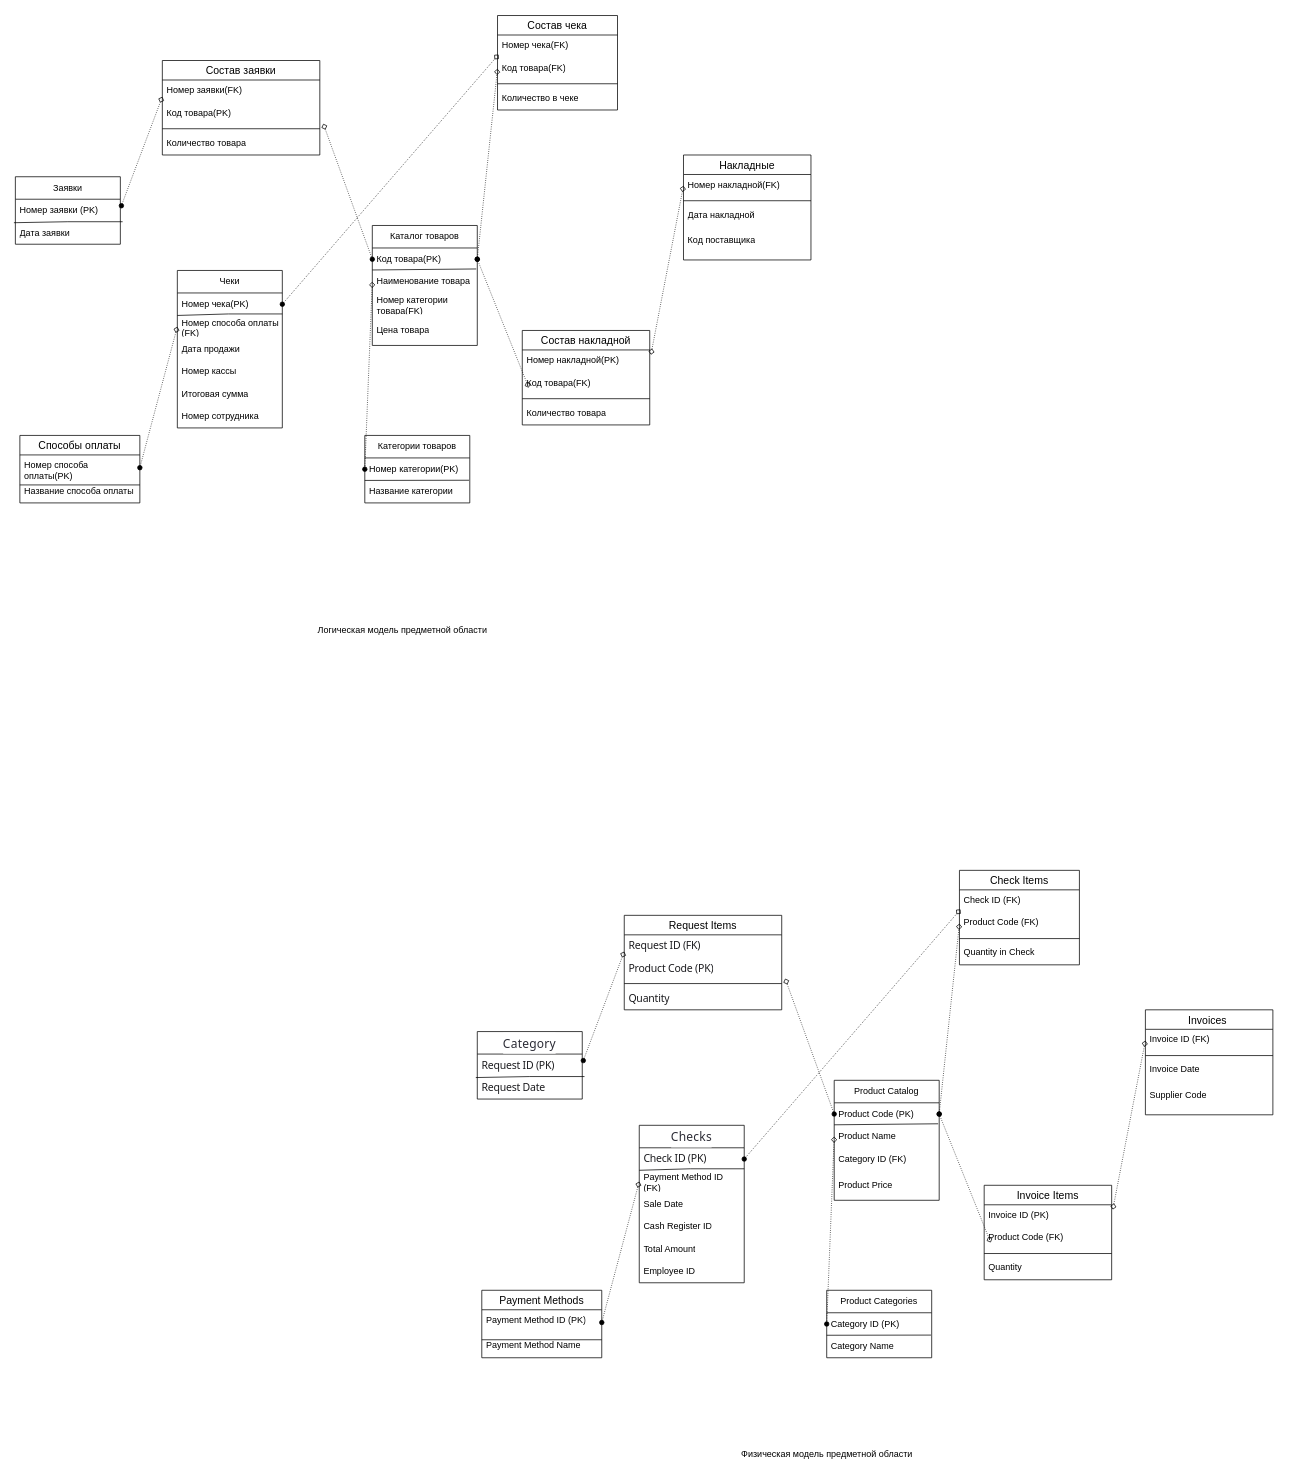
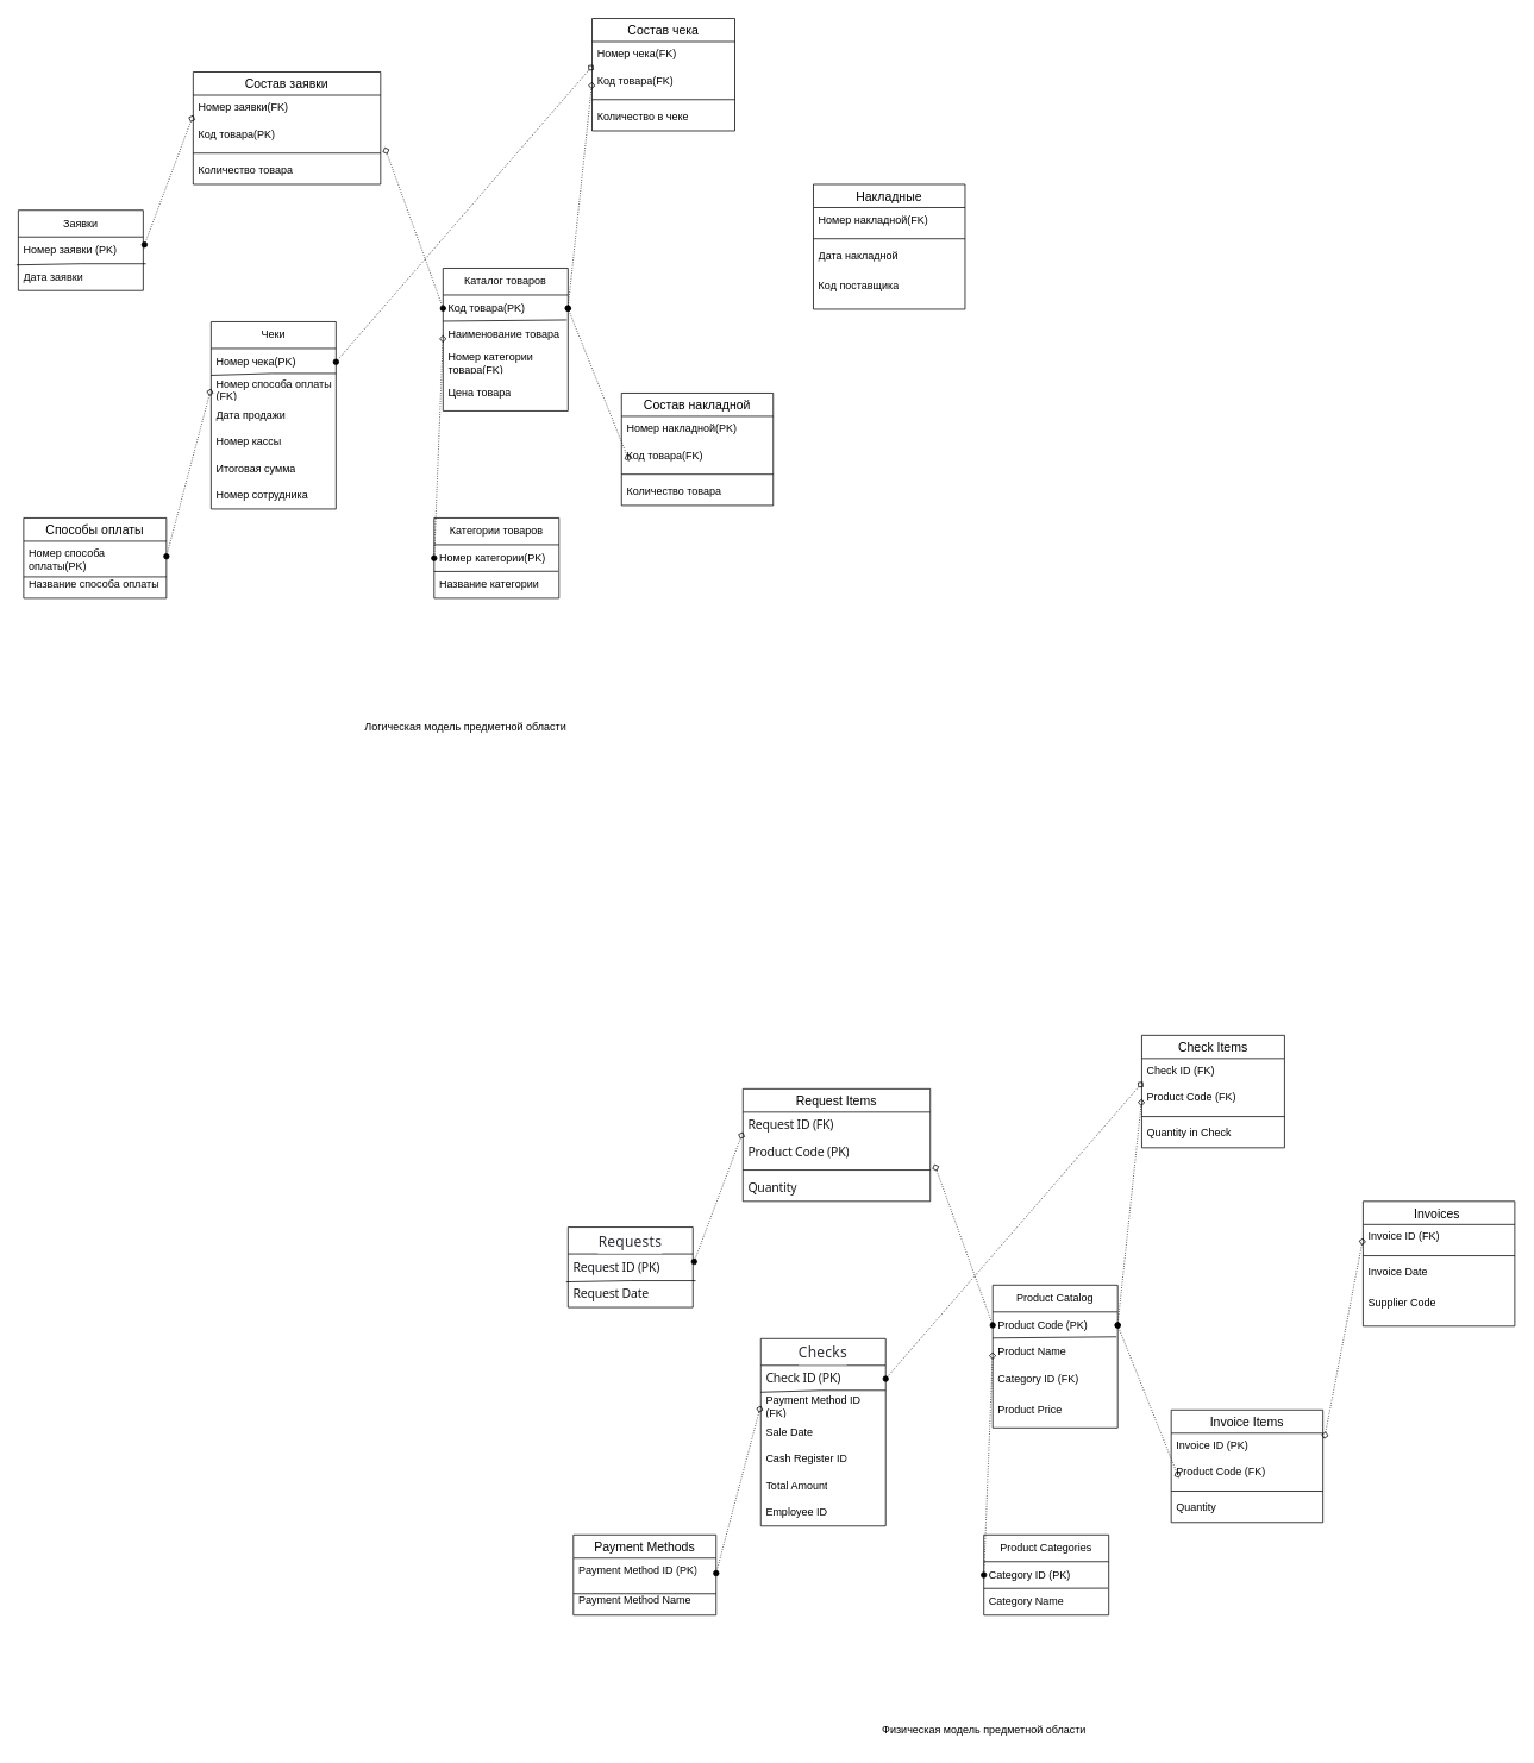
- <mxCell id="46" value="" style="endArrow=diamond;html=1;rounded=0;dashed=1;dashPattern=1 2;endFill=0;startArrow=diamond;startFill=0;exitX=1.009;exitY=0.213;exitDx=0;exitDy=0;exitPerimeter=0;entryX=0;entryY=0.5;entryDx=0;entryDy=0;" parent="1" source="28" target="23" edge="1"><mxGeometry relative="1" as="geometry"><mxPoint x="876" y="310" as="sourcePoint" /><mxPoint x="896" y="483.2" as="targetPoint" /><Array as="points" /></mxGeometry></mxCell>
- <mxCell id="20" value="&lt;font style=&quot;vertical-align: inherit;&quot; dir=&quot;auto&quot;&gt;&lt;font style=&quot;vertical-align: inherit;&quot; dir=&quot;auto&quot;&gt;Логическая модель предметной области&lt;/font&gt;&lt;/font&gt;" style="text;html=1;align=center;verticalAlign=middle;resizable=0;points=[];autosize=1;strokeColor=none;fillColor=none;" parent="1" vertex="1"><mxGeometry x="411" y="825" width="250" height="30" as="geometry" /></mxCell>
+ <mxCell id="20" value="&lt;font style=&quot;vertical-align: inherit;&quot; dir=&quot;auto&quot;&gt;&lt;font style=&quot;vertical-align: inherit;&quot; dir=&quot;auto&quot;&gt;Логическая модель предметной области&lt;/font&gt;&lt;/font&gt;" style="text;html=1;align=center;verticalAlign=middle;resizable=0;points=[];autosize=1;strokeColor=none;fillColor=none;" parent="1" vertex="1"><mxGeometry x="396" y="800" width="250" height="30" as="geometry" /></mxCell>
- <mxCell id="60" value="&lt;h3 style=&quot;--tw-border-spacing-x: 0; --tw-border-spacing-y: 0; --tw-translate-x: 0; --tw-translate-y: 0; --tw-rotate: 0; --tw-skew-x: 0; --tw-skew-y: 0; --tw-scale-x: 1; --tw-scale-y: 1; --tw-pan-x: ; --tw-pan-y: ; --tw-pinch-zoom: ; --tw-scroll-snap-strictness: proximity; --tw-gradient-from-position: ; --tw-gradient-via-position: ; --tw-gradient-to-position: ; --tw-ordinal: ; --tw-slashed-zero: ; --tw-numeric-figure: ; --tw-numeric-spacing: ; --tw-numeric-fraction: ; --tw-ring-inset: ; --tw-ring-offset-width: 0px; --tw-ring-offset-color: light-dark(#fff, #000000); --tw-ring-color: rgb(59 130 246 / .5); --tw-ring-offset-shadow: 0 0 #0000; --tw-ring-shadow: 0 0 #0000; --tw-shadow: 0 0 #0000; --tw-shadow-colored: 0 0 #0000; --tw-blur: ; --tw-brightness: ; --tw-contrast: ; --tw-grayscale: ; --tw-hue-rotate: ; --tw-invert: ; --tw-saturate: ; --tw-sepia: ; --tw-drop-shadow: ; --tw-backdrop-blur: ; --tw-backdrop-brightness: ; --tw-backdrop-contrast: ; --tw-backdrop-grayscale: ; --tw-backdrop-hue-rotate: ; --tw-backdrop-invert: ; --tw-backdrop-opacity: ; --tw-backdrop-saturate: ; --tw-backdrop-sepia: ; --tw-contain-size: ; --tw-contain-layout: ; --tw-contain-paint: ; --tw-contain-style: ; box-sizing: border-box; border-width: 0px; border-style: solid; border-color: rgb(227, 227, 227); font-size: 16px; margin: 12px 0px; unicode-bidi: plaintext; color: rgb(44, 44, 54); line-height: 1.75; letter-spacing: 0em; font-family: system-ui, ui-sans-serif, -apple-system, BlinkMacSystemFont, sans-serif, Inter, NotoSansHans; text-align: start; white-space-collapse: preserve-breaks; background-color: rgb(255, 255, 255);&quot; data-spm-anchor-id=&quot;a2ty_o1.3.0.i1.737bc921pXsMA4&quot;&gt;&lt;span style=&quot;--tw-border-spacing-x: 0; --tw-border-spacing-y: 0; --tw-translate-x: 0; --tw-translate-y: 0; --tw-rotate: 0; --tw-skew-x: 0; --tw-skew-y: 0; --tw-scale-x: 1; --tw-scale-y: 1; --tw-pan-x: ; --tw-pan-y: ; --tw-pinch-zoom: ; --tw-scroll-snap-strictness: proximity; --tw-gradient-from-position: ; --tw-gradient-via-position: ; --tw-gradient-to-position: ; --tw-ordinal: ; --tw-slashed-zero: ; --tw-numeric-figure: ; --tw-numeric-spacing: ; --tw-numeric-fraction: ; --tw-ring-inset: ; --tw-ring-offset-width: 0px; --tw-ring-offset-color: light-dark(#fff, #000000); --tw-ring-color: rgb(59 130 246 / .5); --tw-ring-offset-shadow: 0 0 #0000; --tw-ring-shadow: 0 0 #0000; --tw-shadow: 0 0 #0000; --tw-shadow-colored: 0 0 #0000; --tw-blur: ; --tw-brightness: ; --tw-contrast: ; --tw-grayscale: ; --tw-hue-rotate: ; --tw-invert: ; --tw-saturate: ; --tw-sepia: ; --tw-drop-shadow: ; --tw-backdrop-blur: ; --tw-backdrop-brightness: ; --tw-backdrop-contrast: ; --tw-backdrop-grayscale: ; --tw-backdrop-hue-rotate: ; --tw-backdrop-invert: ; --tw-backdrop-opacity: ; --tw-backdrop-saturate: ; --tw-backdrop-sepia: ; --tw-contain-size: ; --tw-contain-layout: ; --tw-contain-paint: ; --tw-contain-style: ; box-sizing: border-box; border-width: 0px; border-style: solid; border-color: rgb(227, 227, 227); color: inherit; margin: 12px 0px; line-height: 1.75; letter-spacing: 0.02em; font-weight: normal;&quot;&gt;Category&lt;/span&gt;&lt;/h3&gt;" style="swimlane;fontStyle=0;childLayout=stackLayout;horizontal=1;startSize=30;horizontalStack=0;resizeParent=1;resizeParentMax=0;resizeLast=0;collapsible=1;marginBottom=0;whiteSpace=wrap;html=1;" vertex="1" parent="1"><mxGeometry x="636" y="1375" width="140" height="90" as="geometry"><mxRectangle x="40" y="40" width="130" height="30" as="alternateBounds" /></mxGeometry></mxCell>
+ <mxCell id="60" value="&lt;h3 style=&quot;--tw-border-spacing-x: 0; --tw-border-spacing-y: 0; --tw-translate-x: 0; --tw-translate-y: 0; --tw-rotate: 0; --tw-skew-x: 0; --tw-skew-y: 0; --tw-scale-x: 1; --tw-scale-y: 1; --tw-pan-x: ; --tw-pan-y: ; --tw-pinch-zoom: ; --tw-scroll-snap-strictness: proximity; --tw-gradient-from-position: ; --tw-gradient-via-position: ; --tw-gradient-to-position: ; --tw-ordinal: ; --tw-slashed-zero: ; --tw-numeric-figure: ; --tw-numeric-spacing: ; --tw-numeric-fraction: ; --tw-ring-inset: ; --tw-ring-offset-width: 0px; --tw-ring-offset-color: light-dark(#fff, #000000); --tw-ring-color: rgb(59 130 246 / .5); --tw-ring-offset-shadow: 0 0 #0000; --tw-ring-shadow: 0 0 #0000; --tw-shadow: 0 0 #0000; --tw-shadow-colored: 0 0 #0000; --tw-blur: ; --tw-brightness: ; --tw-contrast: ; --tw-grayscale: ; --tw-hue-rotate: ; --tw-invert: ; --tw-saturate: ; --tw-sepia: ; --tw-drop-shadow: ; --tw-backdrop-blur: ; --tw-backdrop-brightness: ; --tw-backdrop-contrast: ; --tw-backdrop-grayscale: ; --tw-backdrop-hue-rotate: ; --tw-backdrop-invert: ; --tw-backdrop-opacity: ; --tw-backdrop-saturate: ; --tw-backdrop-sepia: ; --tw-contain-size: ; --tw-contain-layout: ; --tw-contain-paint: ; --tw-contain-style: ; box-sizing: border-box; border-width: 0px; border-style: solid; border-color: rgb(227, 227, 227); font-size: 16px; margin: 12px 0px; unicode-bidi: plaintext; color: rgb(44, 44, 54); line-height: 1.75; letter-spacing: 0em; font-family: system-ui, ui-sans-serif, -apple-system, BlinkMacSystemFont, sans-serif, Inter, NotoSansHans; text-align: start; white-space-collapse: preserve-breaks; background-color: rgb(255, 255, 255);&quot; data-spm-anchor-id=&quot;a2ty_o1.3.0.i1.737bc921pXsMA4&quot;&gt;&lt;span style=&quot;--tw-border-spacing-x: 0; --tw-border-spacing-y: 0; --tw-translate-x: 0; --tw-translate-y: 0; --tw-rotate: 0; --tw-skew-x: 0; --tw-skew-y: 0; --tw-scale-x: 1; --tw-scale-y: 1; --tw-pan-x: ; --tw-pan-y: ; --tw-pinch-zoom: ; --tw-scroll-snap-strictness: proximity; --tw-gradient-from-position: ; --tw-gradient-via-position: ; --tw-gradient-to-position: ; --tw-ordinal: ; --tw-slashed-zero: ; --tw-numeric-figure: ; --tw-numeric-spacing: ; --tw-numeric-fraction: ; --tw-ring-inset: ; --tw-ring-offset-width: 0px; --tw-ring-offset-color: light-dark(#fff, #000000); --tw-ring-color: rgb(59 130 246 / .5); --tw-ring-offset-shadow: 0 0 #0000; --tw-ring-shadow: 0 0 #0000; --tw-shadow: 0 0 #0000; --tw-shadow-colored: 0 0 #0000; --tw-blur: ; --tw-brightness: ; --tw-contrast: ; --tw-grayscale: ; --tw-hue-rotate: ; --tw-invert: ; --tw-saturate: ; --tw-sepia: ; --tw-drop-shadow: ; --tw-backdrop-blur: ; --tw-backdrop-brightness: ; --tw-backdrop-contrast: ; --tw-backdrop-grayscale: ; --tw-backdrop-hue-rotate: ; --tw-backdrop-invert: ; --tw-backdrop-opacity: ; --tw-backdrop-saturate: ; --tw-backdrop-sepia: ; --tw-contain-size: ; --tw-contain-layout: ; --tw-contain-paint: ; --tw-contain-style: ; box-sizing: border-box; border-width: 0px; border-style: solid; border-color: rgb(227, 227, 227); color: inherit; margin: 12px 0px; line-height: 1.75; letter-spacing: 0.02em; font-weight: normal;&quot;&gt;Requests&lt;/span&gt;&lt;/h3&gt;" style="swimlane;fontStyle=0;childLayout=stackLayout;horizontal=1;startSize=30;horizontalStack=0;resizeParent=1;resizeParentMax=0;resizeLast=0;collapsible=1;marginBottom=0;whiteSpace=wrap;html=1;" vertex="1" parent="1"><mxGeometry x="636" y="1375" width="140" height="90" as="geometry"><mxRectangle x="40" y="40" width="130" height="30" as="alternateBounds" /></mxGeometry></mxCell>
